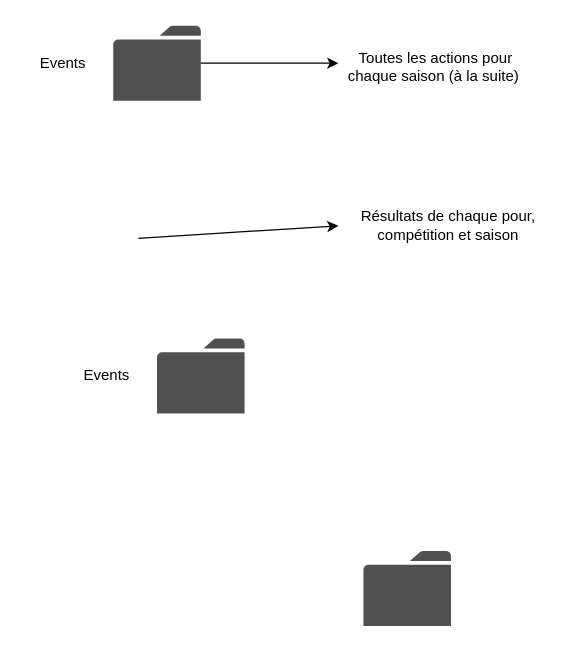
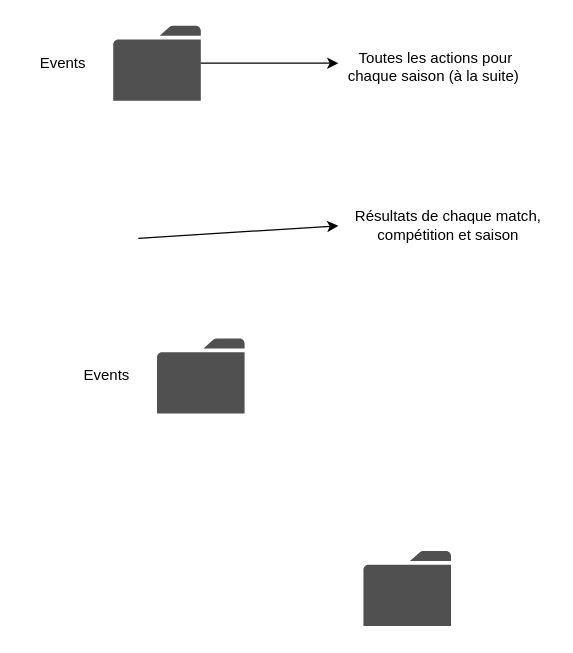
- <mxCell id="8" value="Résultats de chaque pour, compétition et saison" style="text;html=1;align=center;verticalAlign=middle;whiteSpace=wrap;rounded=0;" vertex="1" parent="1"><mxGeometry x="280" y="147.5" width="156" height="65" as="geometry" /></mxCell>
+ <mxCell id="8" value="Résultats de chaque match, compétition et saison" style="text;html=1;align=center;verticalAlign=middle;whiteSpace=wrap;rounded=0;" vertex="1" parent="1"><mxGeometry x="280" y="147.5" width="156" height="65" as="geometry" /></mxCell>
